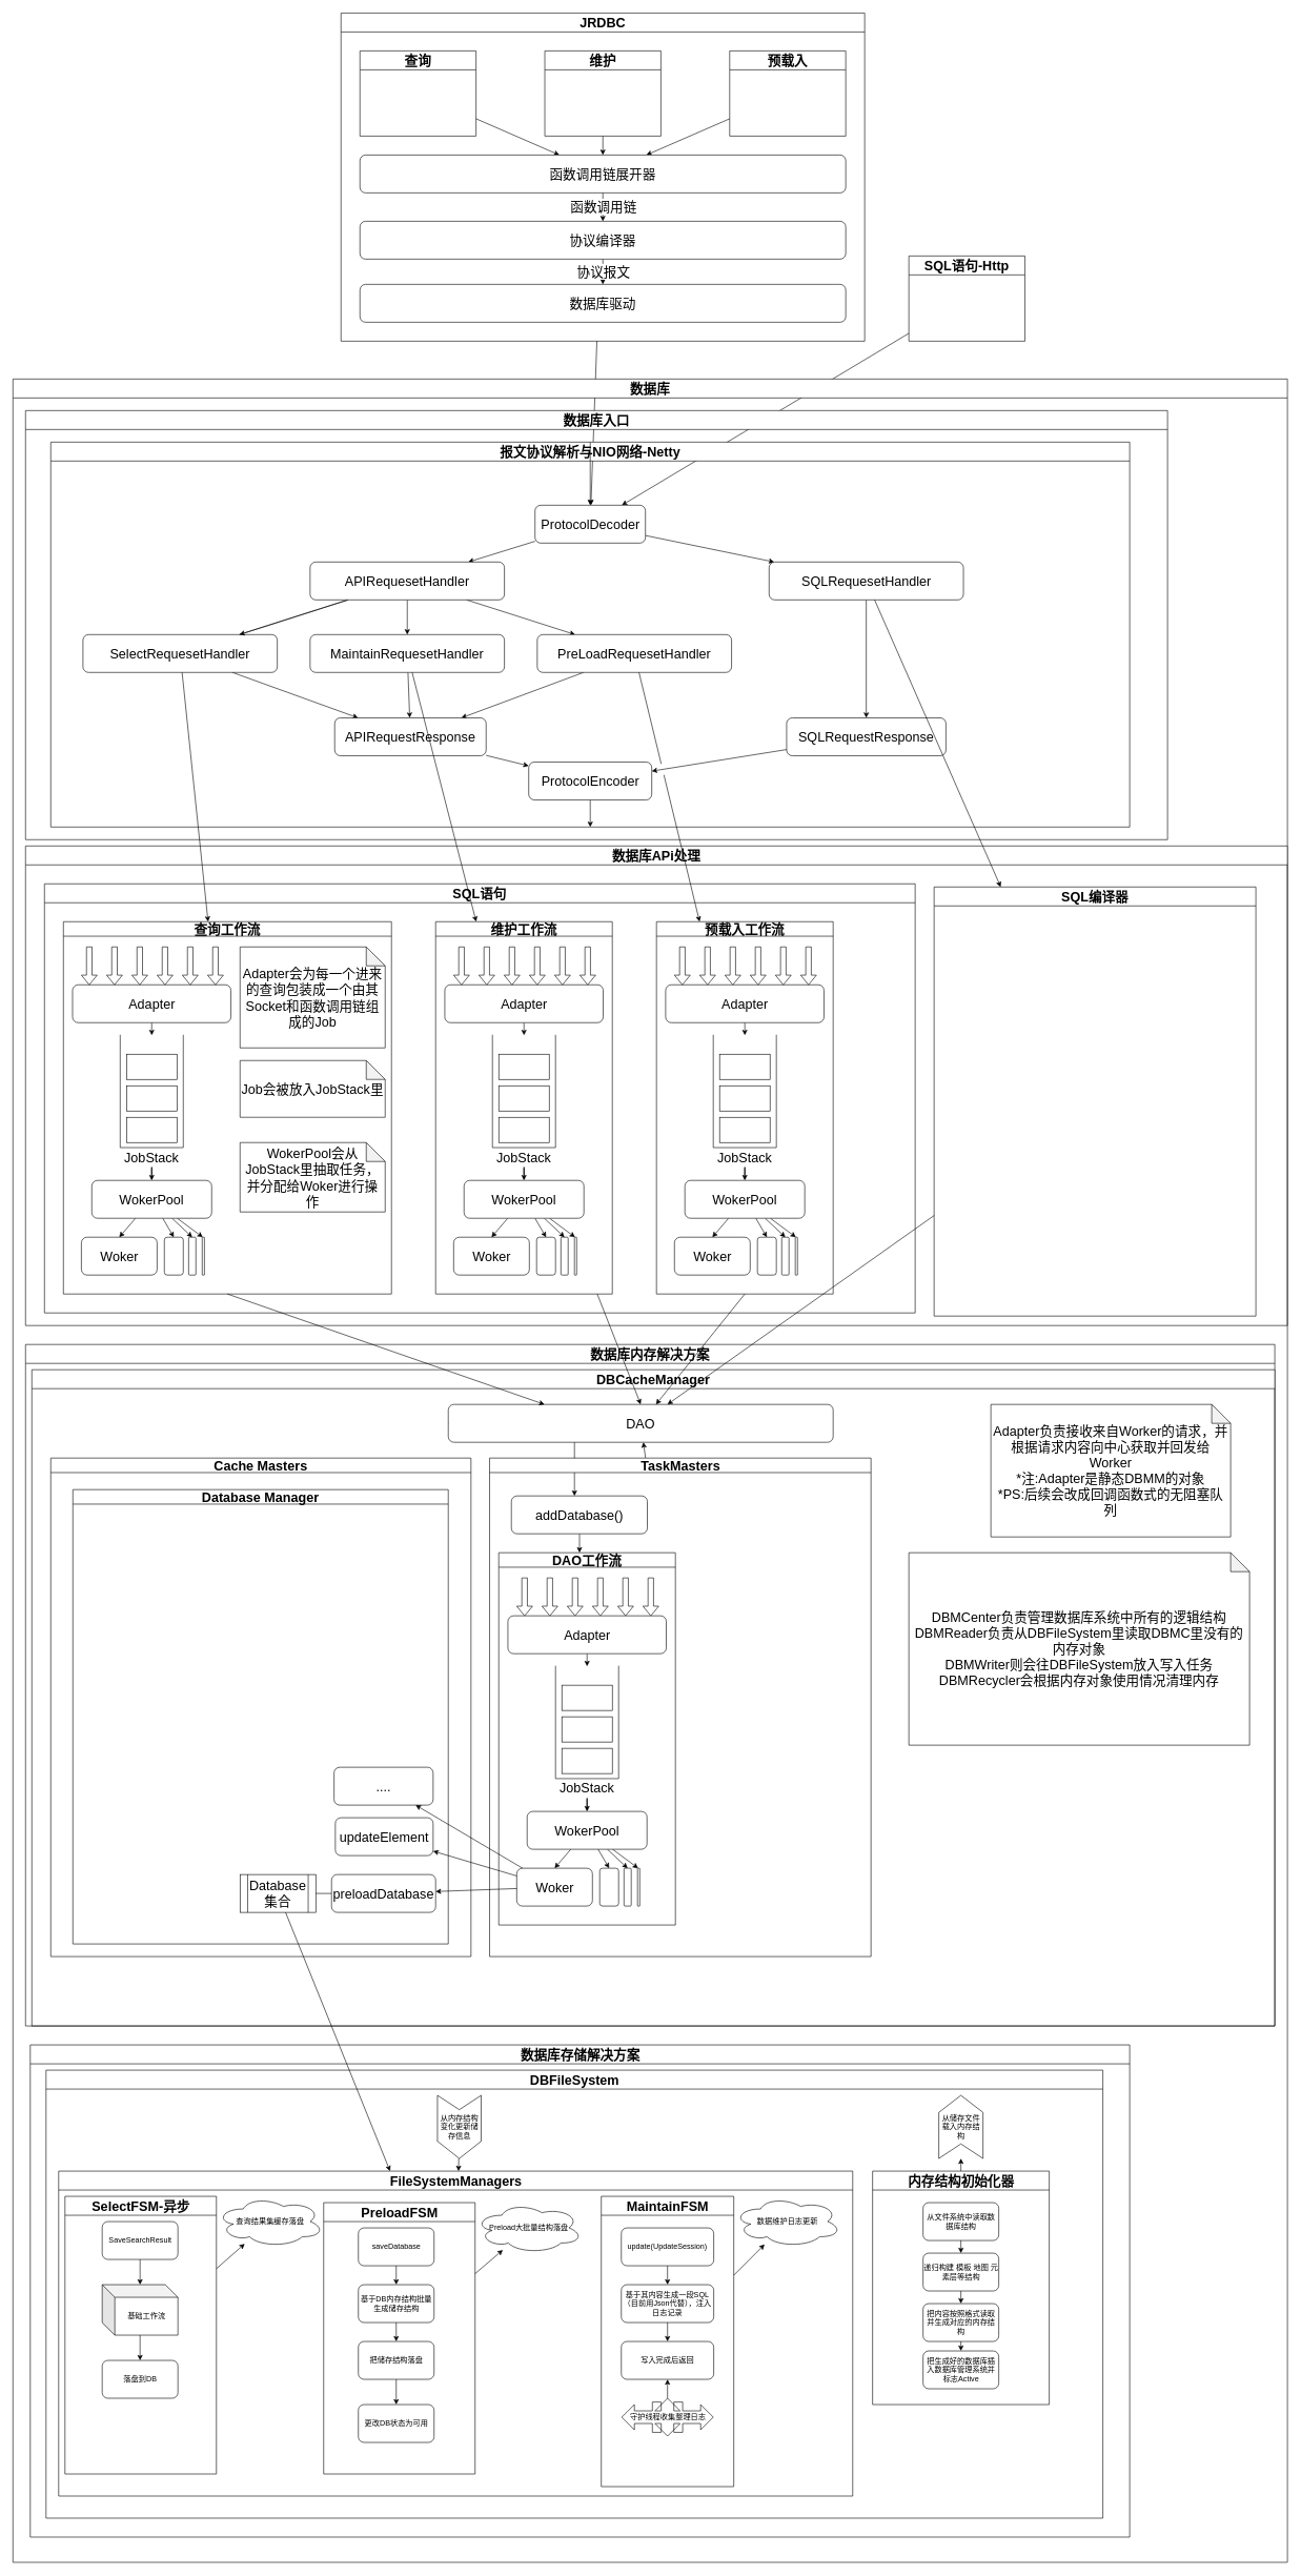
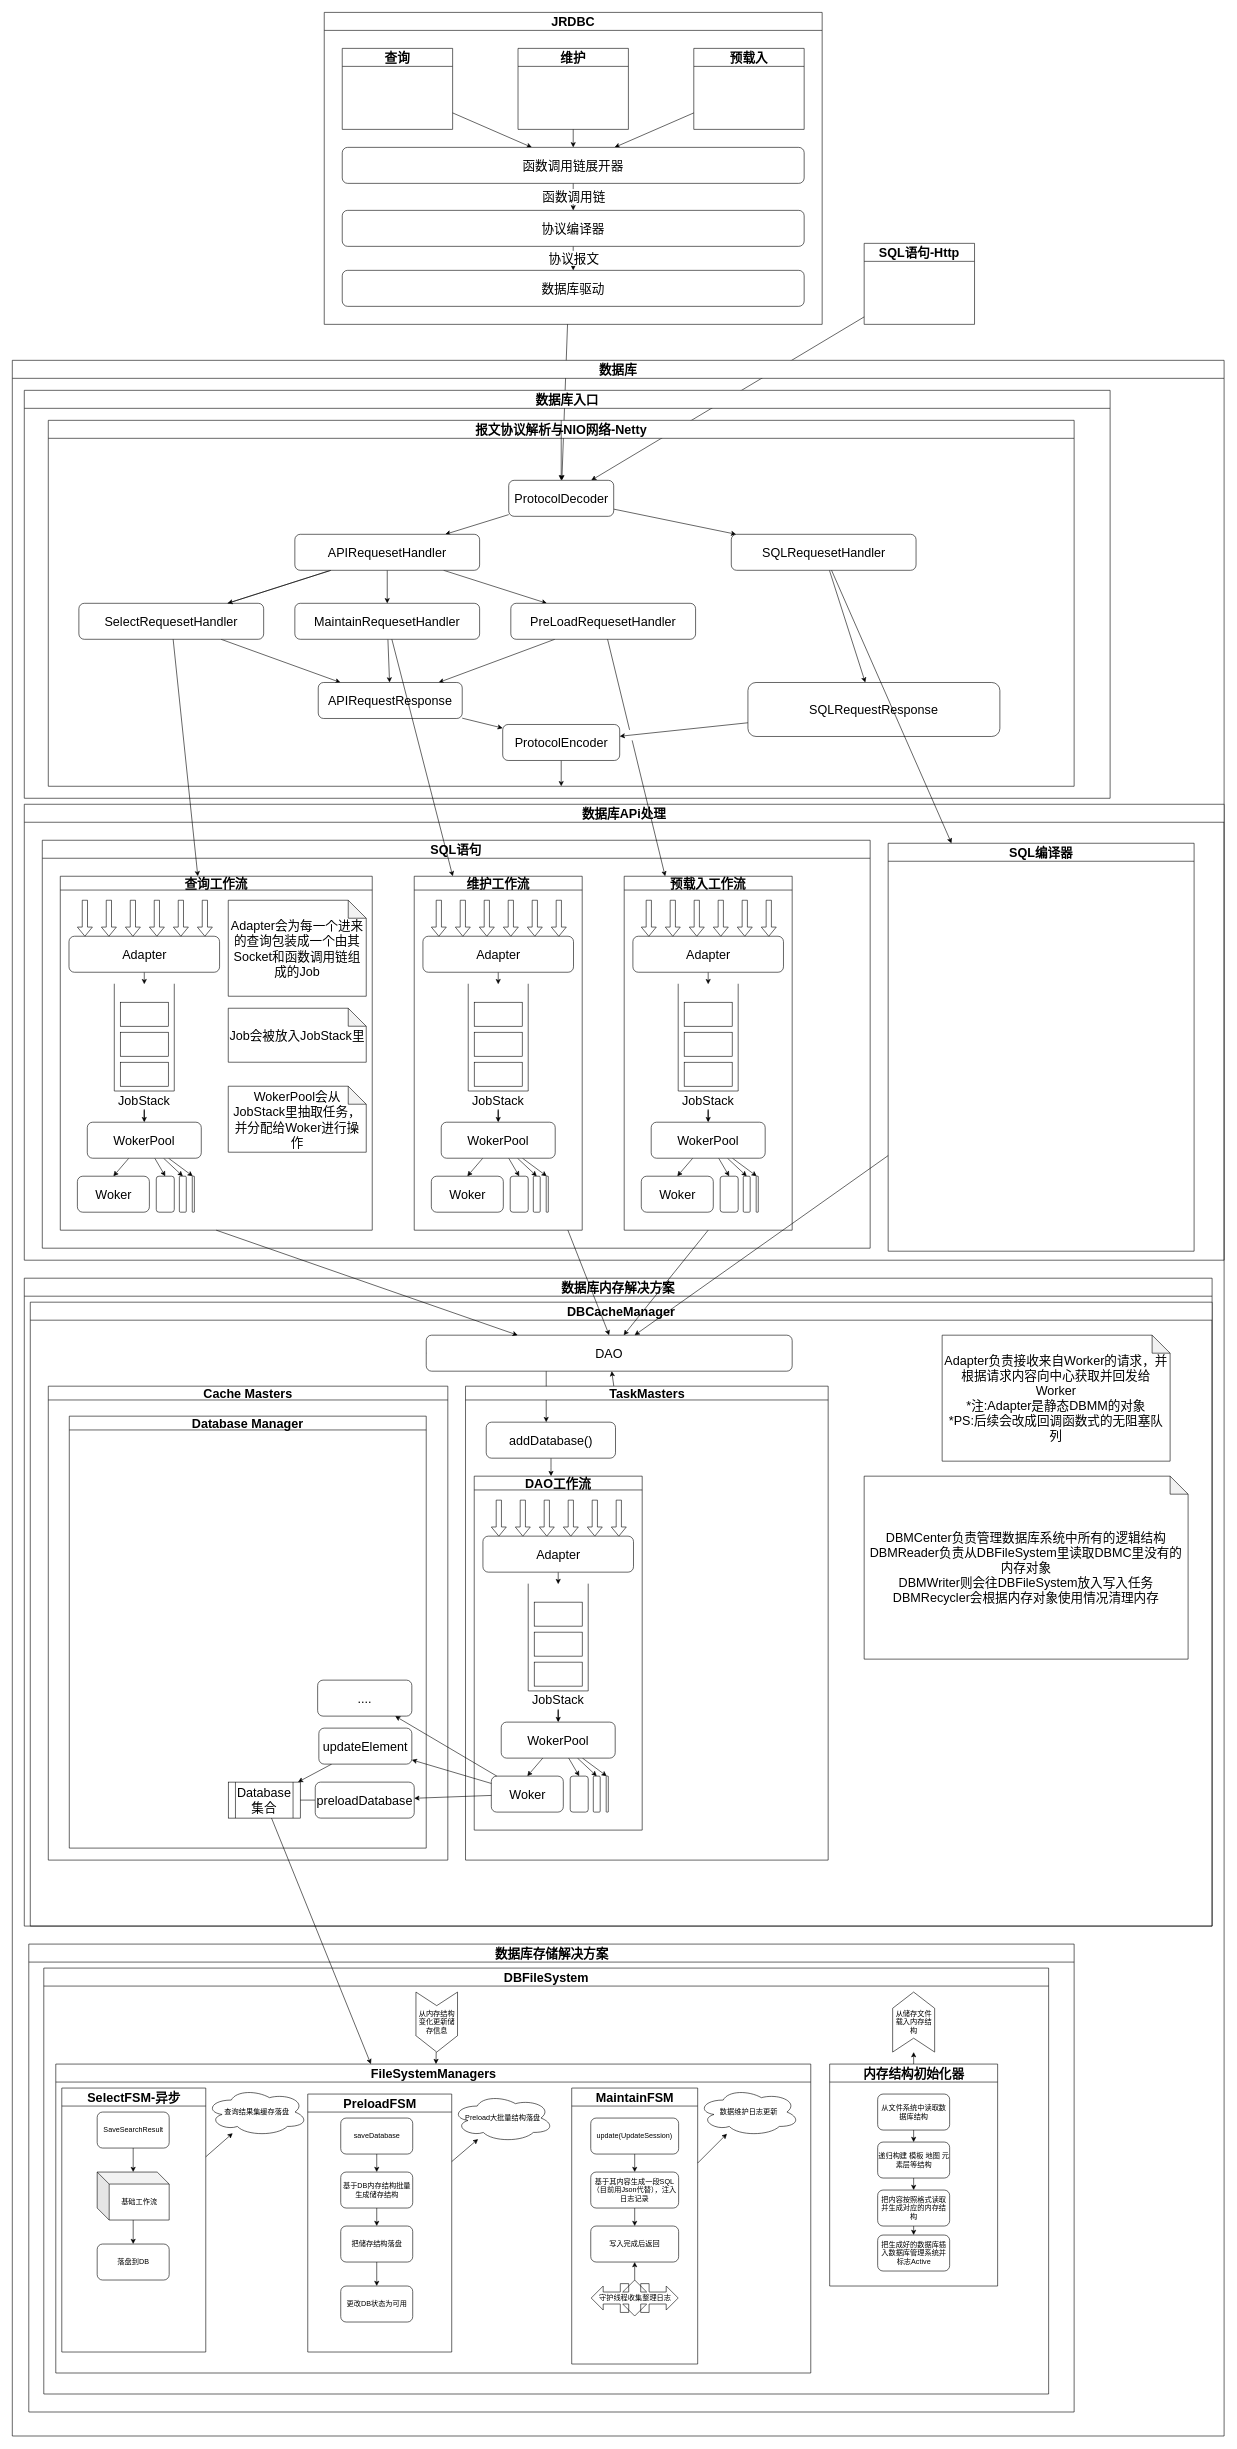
- <mxCell id="40" value="SQLRequestResponse" style="rounded=1;whiteSpace=wrap;html=1;pointerEvents=0;strokeColor=default;fontFamily=Helvetica;fontSize=21;fontColor=default;fillColor=default;" parent="21" vertex="1"><mxGeometry x="1166.25" y="437" width="252.5" height="60" as="geometry" /></mxCell>
+ <mxCell id="40" value="SQLRequestResponse" style="rounded=1;whiteSpace=wrap;html=1;pointerEvents=0;strokeColor=default;fontFamily=Helvetica;fontSize=21;fontColor=default;fillColor=default;" parent="21" vertex="1"><mxGeometry x="1166.25" y="437" width="420" height="90" as="geometry" /></mxCell>
+ <mxCell id="170" style="edgeStyle=none;rounded=0;orthogonalLoop=1;jettySize=auto;html=1;" parent="166" source="171" target="172" edge="1"><mxGeometry relative="1" as="geometry" /></mxCell>
